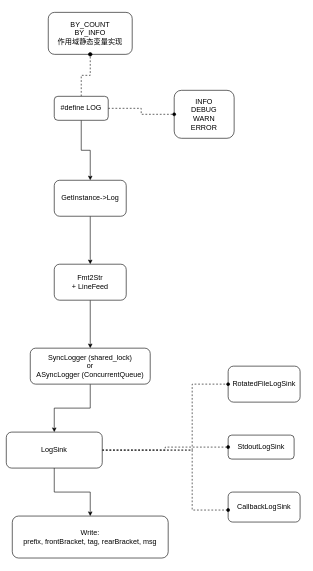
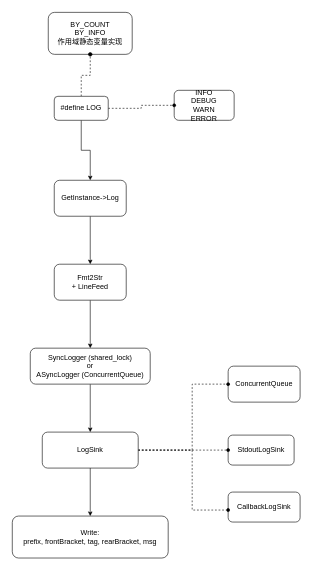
- <mxCell id="6" value="INFO&lt;br&gt;DEBUG&lt;br&gt;WARN&lt;br&gt;ERROR" style="rounded=1;whiteSpace=wrap;html=1;" vertex="1" parent="1"><mxGeometry x="290" y="150" width="100" height="80" as="geometry" /></mxCell>
+ <mxCell id="6" value="INFO&lt;br&gt;DEBUG&lt;br&gt;WARN&lt;br&gt;ERROR" style="rounded=1;whiteSpace=wrap;html=1;" vertex="1" parent="1"><mxGeometry x="290" y="150" width="100" height="50" as="geometry" /></mxCell>
- <mxCell id="4" value="RotatedFileLogSink" style="rounded=1;whiteSpace=wrap;html=1;fontStyle=0" vertex="1" parent="1"><mxGeometry x="380" y="610" width="120" height="60" as="geometry" /></mxCell>
+ <mxCell id="4" value="ConcurrentQueue" style="rounded=1;whiteSpace=wrap;html=1;fontStyle=0" vertex="1" parent="1"><mxGeometry x="380" y="610" width="120" height="60" as="geometry" /></mxCell>
- <mxCell id="3" value="StdoutLogSink" style="rounded=1;whiteSpace=wrap;html=1;fontStyle=0" vertex="1" parent="1"><mxGeometry x="380" y="725" width="110" height="40" as="geometry" /></mxCell>
+ <mxCell id="3" value="StdoutLogSink" style="rounded=1;whiteSpace=wrap;html=1;fontStyle=0" vertex="1" parent="1"><mxGeometry x="380" y="725" width="110" height="50" as="geometry" /></mxCell>
- <mxCell id="21" value="LogSink" style="rounded=1;whiteSpace=wrap;html=1;" vertex="1" parent="1"><mxGeometry x="10" y="720" width="160" height="60" as="geometry" /></mxCell>
+ <mxCell id="21" value="LogSink" style="rounded=1;whiteSpace=wrap;html=1;" vertex="1" parent="1"><mxGeometry x="70" y="720" width="160" height="60" as="geometry" /></mxCell>
